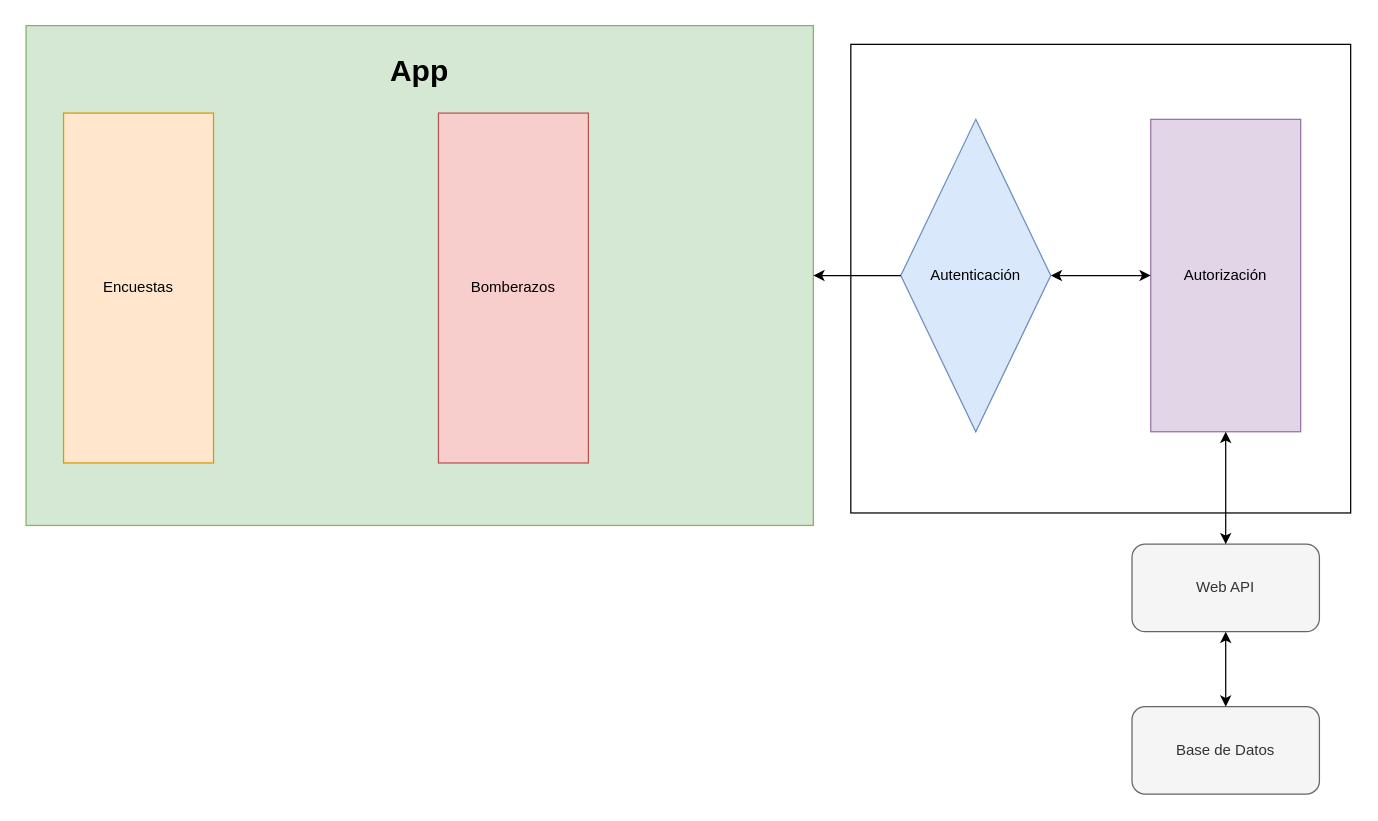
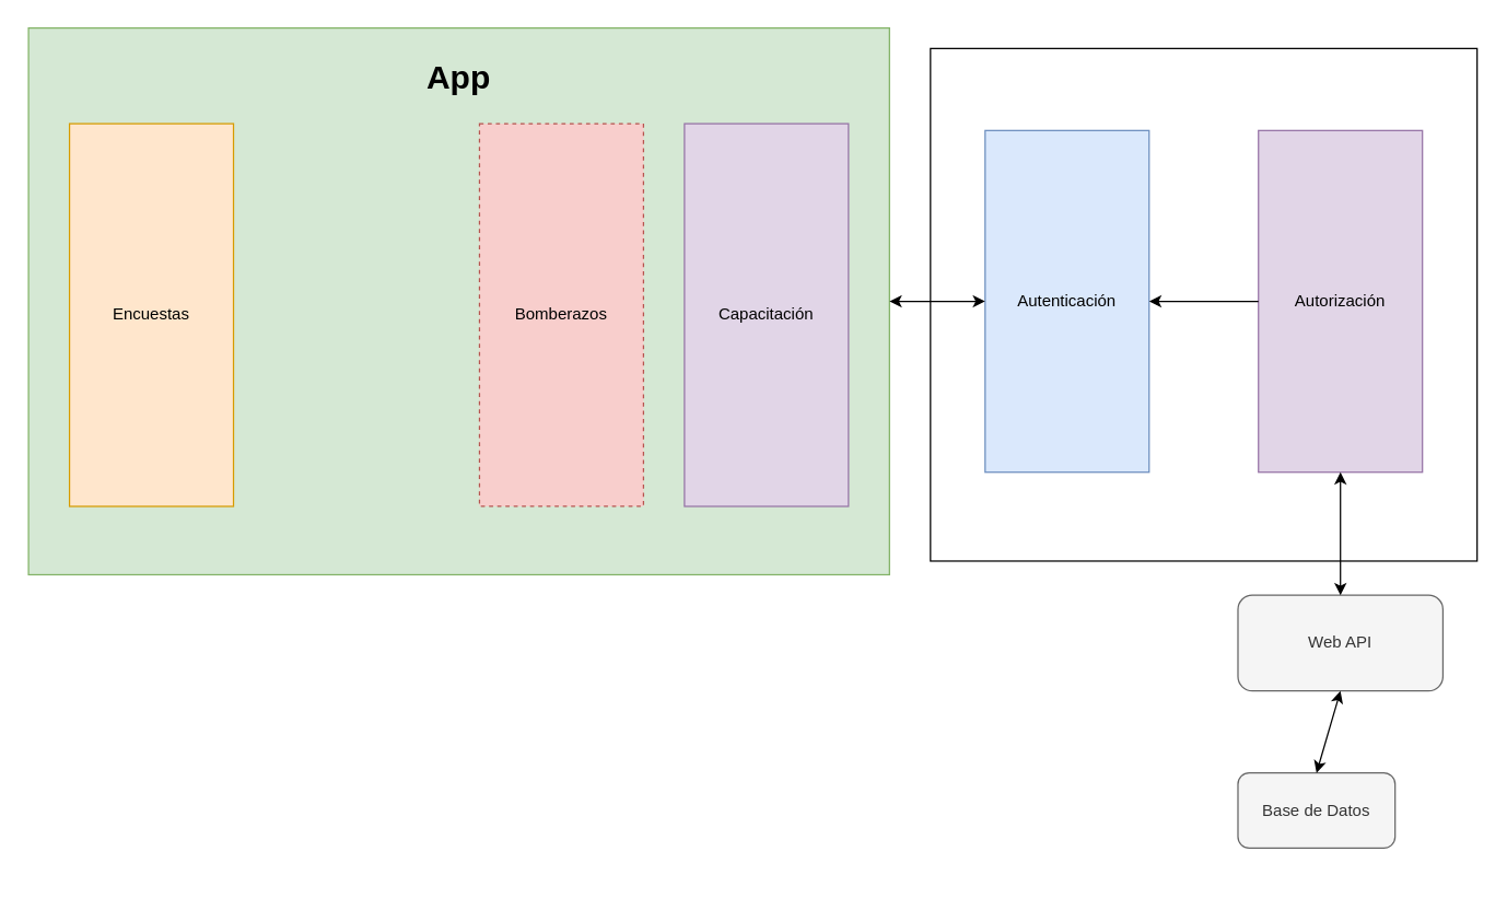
- <mxCell id="12" value="" style="endArrow=none;startArrow=classic;html=1;rounded=0;exitX=1;exitY=0.5;exitDx=0;exitDy=0;entryX=0;entryY=0.5;entryDx=0;entryDy=0;" edge="1" parent="1" source="3" target="10"><mxGeometry width="50" height="50" relative="1" as="geometry"><mxPoint x="680" y="335" as="sourcePoint" /><mxPoint x="730" y="285" as="targetPoint" /></mxGeometry></mxCell>
+ <mxCell id="12" value="" style="endArrow=classic;startArrow=classic;html=1;rounded=0;exitX=1;exitY=0.5;exitDx=0;exitDy=0;entryX=0;entryY=0.5;entryDx=0;entryDy=0;" edge="1" parent="1" source="3" target="10"><mxGeometry width="50" height="50" relative="1" as="geometry"><mxPoint x="680" y="335" as="sourcePoint" /><mxPoint x="730" y="285" as="targetPoint" /></mxGeometry></mxCell>
- <mxCell id="10" value="Autenticación" style="rhombus;whiteSpace=wrap;html=1;fillColor=#dae8fc;strokeColor=#6c8ebf;" vertex="1" parent="1"><mxGeometry x="720" y="95" width="120" height="250" as="geometry" /></mxCell>
+ <mxCell id="10" value="Autenticación" style="rounded=0;whiteSpace=wrap;html=1;fillColor=#dae8fc;strokeColor=#6c8ebf;" vertex="1" parent="1"><mxGeometry x="720" y="95" width="120" height="250" as="geometry" /></mxCell>
- <mxCell id="13" value="" style="endArrow=classic;startArrow=classic;html=1;rounded=0;entryX=0;entryY=0.5;entryDx=0;entryDy=0;exitX=1;exitY=0.5;exitDx=0;exitDy=0;" edge="1" parent="1" source="10" target="11"><mxGeometry width="50" height="50" relative="1" as="geometry"><mxPoint x="680" y="335" as="sourcePoint" /><mxPoint x="730" y="285" as="targetPoint" /></mxGeometry></mxCell>
+ <mxCell id="13" value="" style="endArrow=none;startArrow=classic;html=1;rounded=0;entryX=0;entryY=0.5;entryDx=0;entryDy=0;exitX=1;exitY=0.5;exitDx=0;exitDy=0;" edge="1" parent="1" source="10" target="11"><mxGeometry width="50" height="50" relative="1" as="geometry"><mxPoint x="680" y="335" as="sourcePoint" /><mxPoint x="730" y="285" as="targetPoint" /></mxGeometry></mxCell>
- <mxCell id="5" value="Bomberazos" style="rounded=0;whiteSpace=wrap;html=1;fillColor=#f8cecc;strokeColor=#b85450;" vertex="1" parent="1"><mxGeometry x="350" y="90" width="120" height="280" as="geometry" /></mxCell>
+ <mxCell id="5" value="Bomberazos" style="rounded=0;whiteSpace=wrap;html=1;fillColor=#f8cecc;strokeColor=#b85450;dashed=1;" vertex="1" parent="1"><mxGeometry x="350" y="90" width="120" height="280" as="geometry" /></mxCell>
+ <mxCell id="6" value="Capacitación" style="rounded=0;whiteSpace=wrap;html=1;fillColor=#e1d5e7;strokeColor=#9673a6;" vertex="1" parent="1"><mxGeometry x="500" y="90" width="120" height="280" as="geometry" /></mxCell>
- <mxCell id="8" value="Base de Datos" style="rounded=1;whiteSpace=wrap;html=1;fillColor=#f5f5f5;fontColor=#333333;strokeColor=#666666;" vertex="1" parent="1"><mxGeometry x="905" y="565" width="150" height="70" as="geometry" /></mxCell>
+ <mxCell id="8" value="Base de Datos" style="rounded=1;whiteSpace=wrap;html=1;fillColor=#f5f5f5;fontColor=#333333;strokeColor=#666666;" vertex="1" parent="1"><mxGeometry x="905" y="565" width="115" height="55" as="geometry" /></mxCell>
